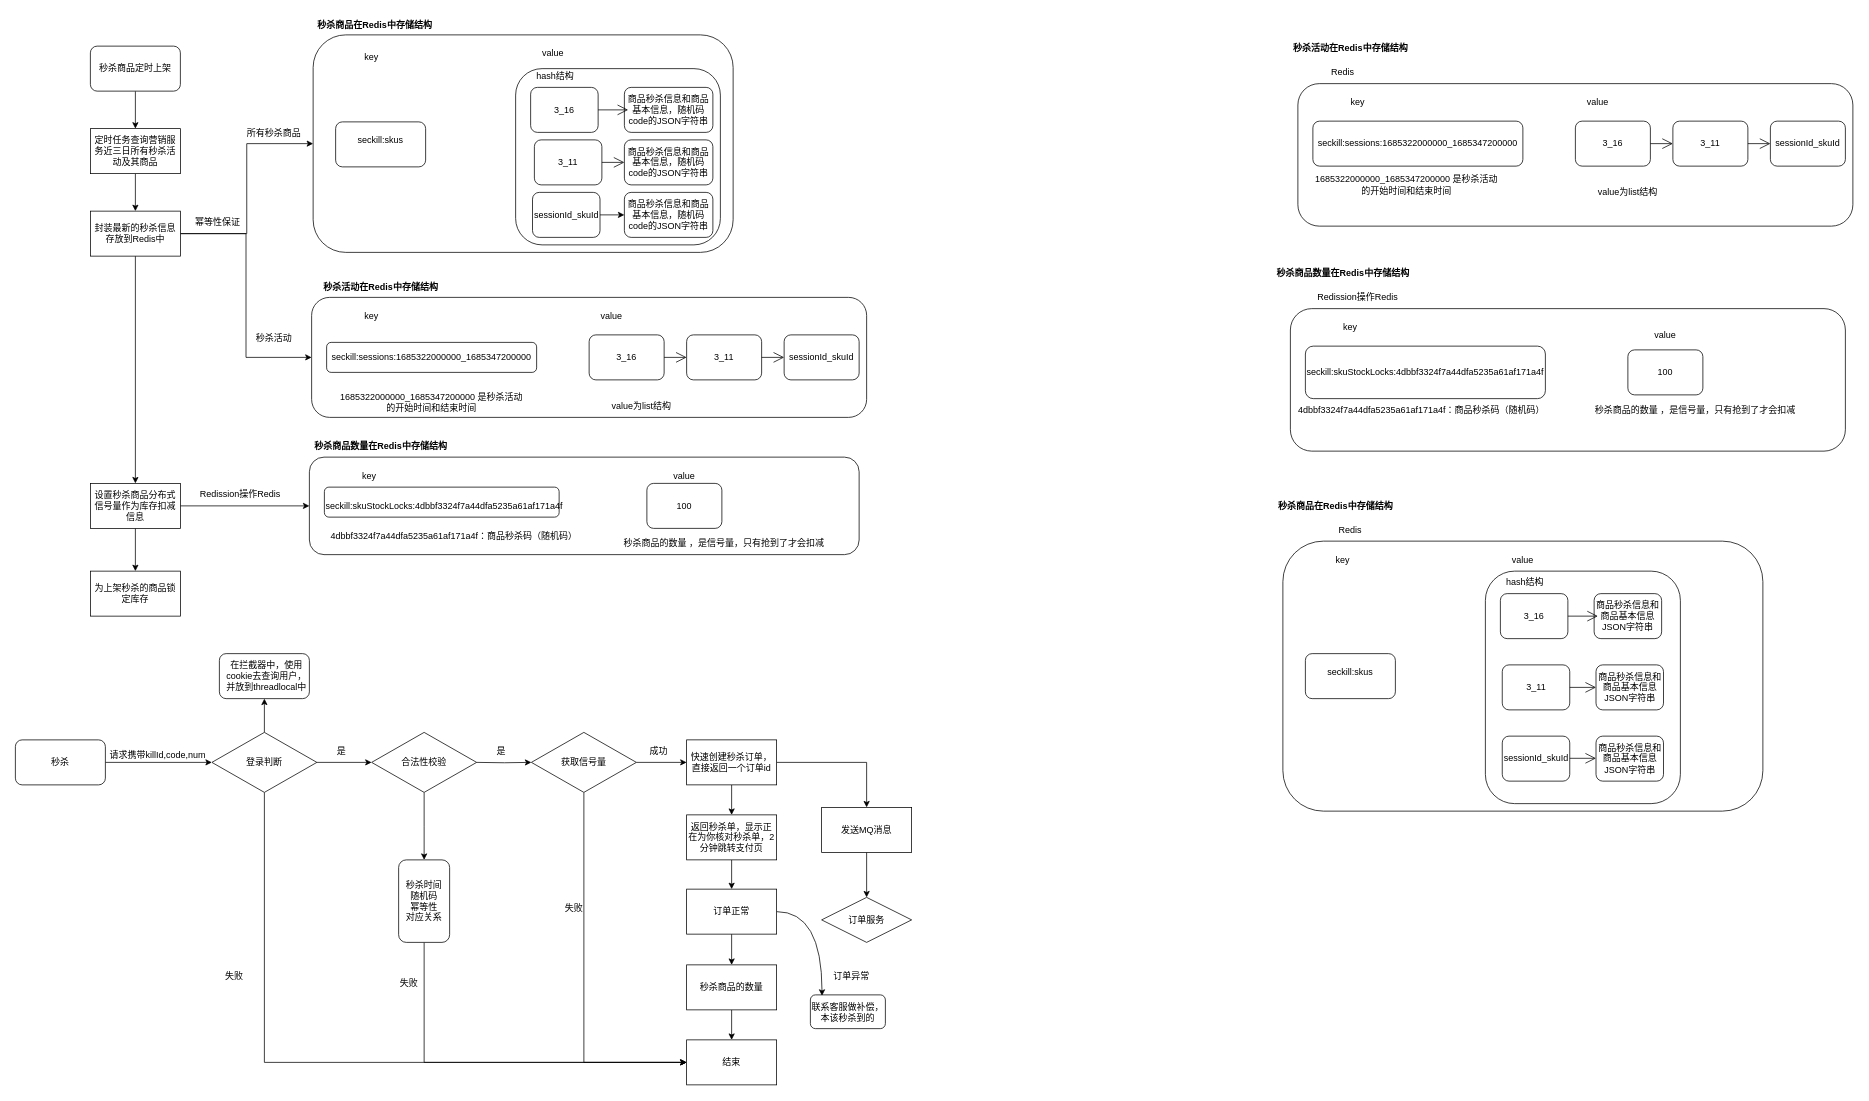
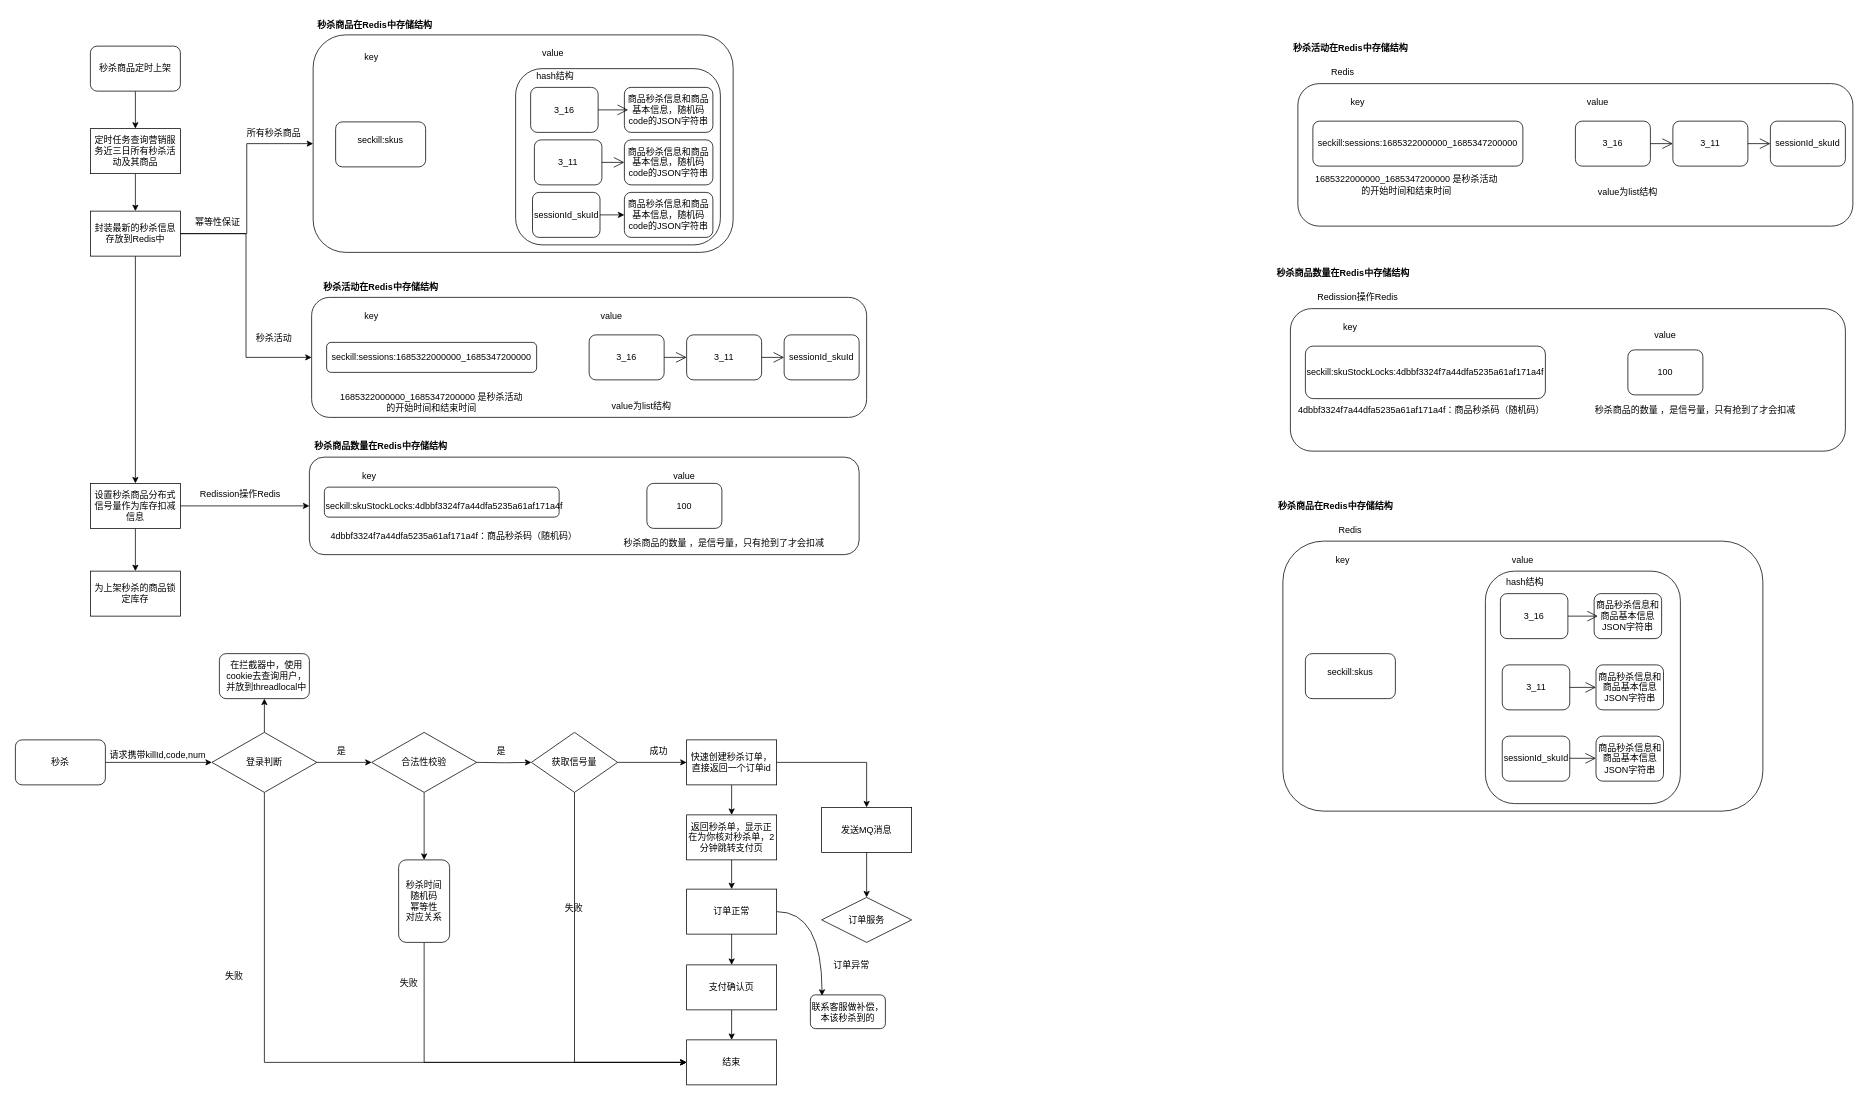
- <mxCell id="115" value="获取信号量" style="rhombus;whiteSpace=wrap;html=1;" parent="1" vertex="1"><mxGeometry x="708" y="976" width="140" height="80" as="geometry" /></mxCell>
+ <mxCell id="115" value="获取信号量" style="rhombus;whiteSpace=wrap;html=1;" parent="1" vertex="1"><mxGeometry x="708" y="976" width="115" height="80" as="geometry" /></mxCell>
- <mxCell id="138" value="订单异常" style="text;html=1;strokeColor=none;fillColor=none;align=center;verticalAlign=middle;whiteSpace=wrap;rounded=0;" vertex="1" parent="1"><mxGeometry x="1105" y="1286" width="60" height="30" as="geometry" /></mxCell>
+ <mxCell id="138" value="订单异常" style="text;html=1;strokeColor=none;fillColor=none;align=center;verticalAlign=middle;whiteSpace=wrap;rounded=0;" vertex="1" parent="1"><mxGeometry x="1105" y="1271" width="60" height="30" as="geometry" /></mxCell>
- <mxCell id="130" value="秒杀商品的数量" style="rounded=0;whiteSpace=wrap;html=1;" parent="1" vertex="1"><mxGeometry x="915" y="1286" width="120" height="60" as="geometry" /></mxCell>
+ <mxCell id="130" value="支付确认页" style="rounded=0;whiteSpace=wrap;html=1;" parent="1" vertex="1"><mxGeometry x="915" y="1286" width="120" height="60" as="geometry" /></mxCell>
